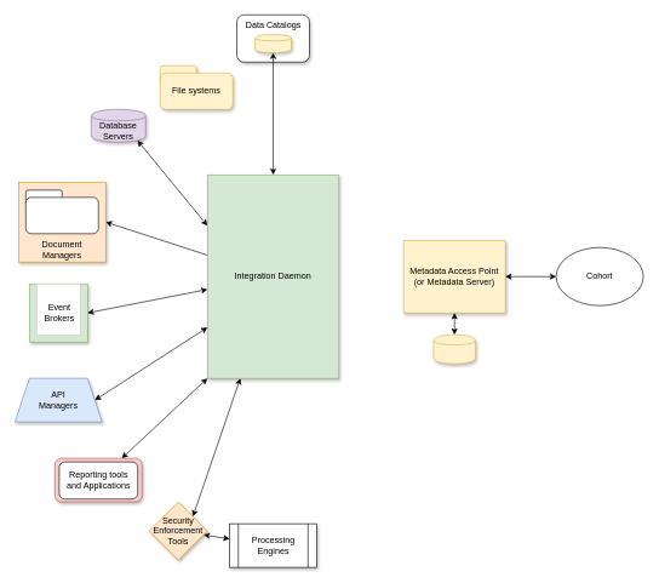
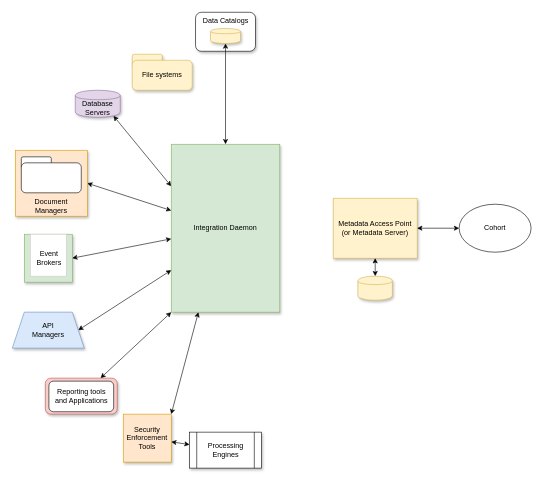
- <mxCell id="9" style="edgeStyle=none;rounded=0;orthogonalLoop=1;jettySize=auto;html=1;exitX=1;exitY=0.5;exitDx=0;exitDy=0;startArrow=classic;startFill=1;endArrow=none;" parent="1" source="10" target="4" edge="1"><mxGeometry relative="1" as="geometry" /></mxCell>
+ <mxCell id="9" style="edgeStyle=none;rounded=0;orthogonalLoop=1;jettySize=auto;html=1;exitX=1;exitY=0.5;exitDx=0;exitDy=0;startArrow=classic;startFill=1;" parent="1" source="10" target="4" edge="1"><mxGeometry relative="1" as="geometry" /></mxCell>
- <mxCell id="34" value="Security&lt;br&gt;Enforcement&lt;br&gt;Tools" style="rhombus;whiteSpace=wrap;html=1;shadow=1;align=center;fillColor=#ffe6cc;strokeColor=#d79b00;" parent="1" vertex="1"><mxGeometry x="205" y="690" width="80" height="80" as="geometry" /></mxCell>
+ <mxCell id="34" value="Security&lt;br&gt;Enforcement&lt;br&gt;Tools" style="whiteSpace=wrap;html=1;shadow=1;align=center;fillColor=#ffe6cc;strokeColor=#d79b00;rounded=0;" parent="1" vertex="1"><mxGeometry x="205" y="690" width="80" height="80" as="geometry" /></mxCell>
